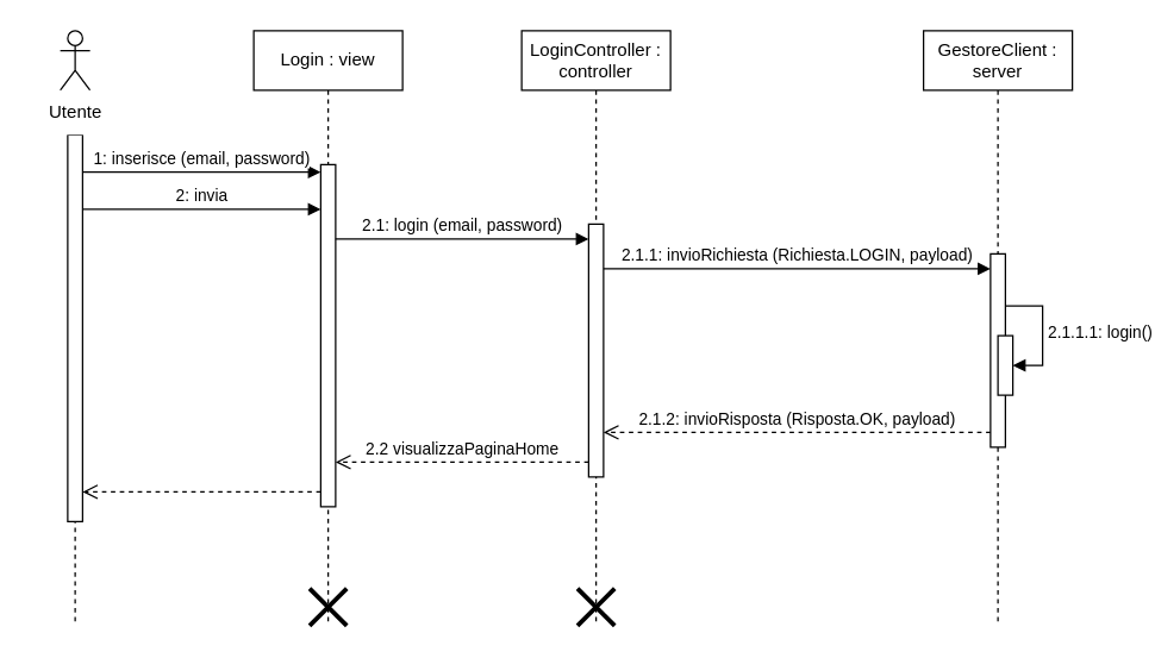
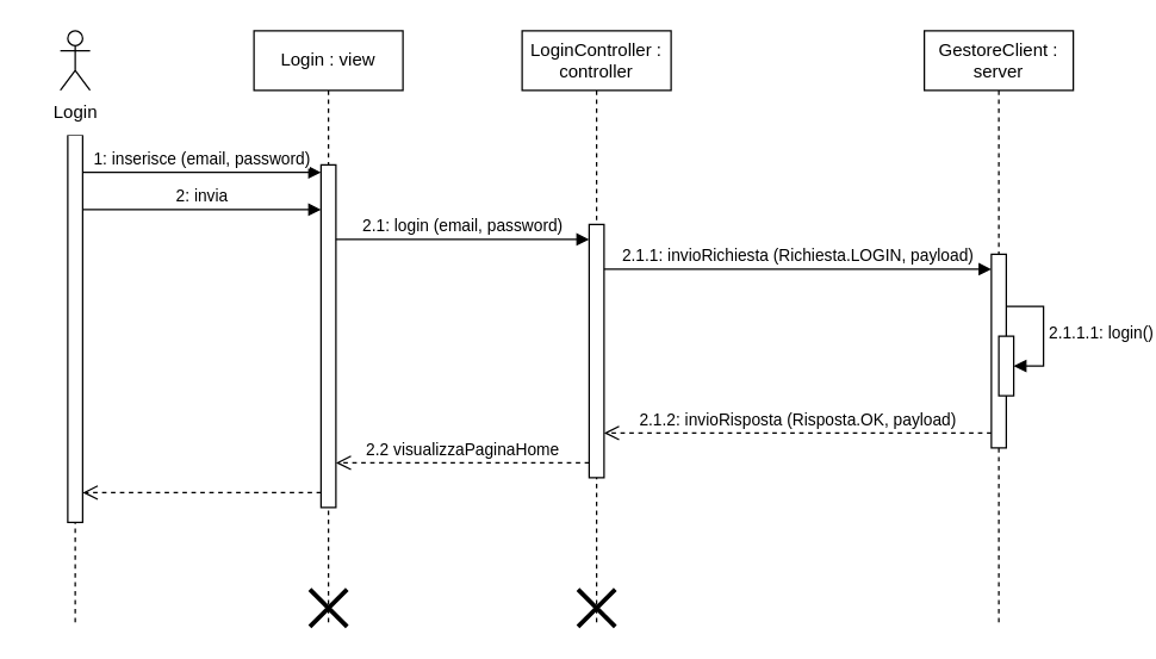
- <mxCell id="10" value="Utente" style="text;html=1;align=center;verticalAlign=middle;resizable=0;points=[];autosize=1;fillColor=default;" parent="1" vertex="1"><mxGeometry x="20" y="60" width="60" height="30" as="geometry" /></mxCell>
+ <mxCell id="10" value="Login" style="text;html=1;align=center;verticalAlign=middle;resizable=0;points=[];autosize=1;fillColor=default;" parent="1" vertex="1"><mxGeometry x="20" y="60" width="60" height="30" as="geometry" /></mxCell>
